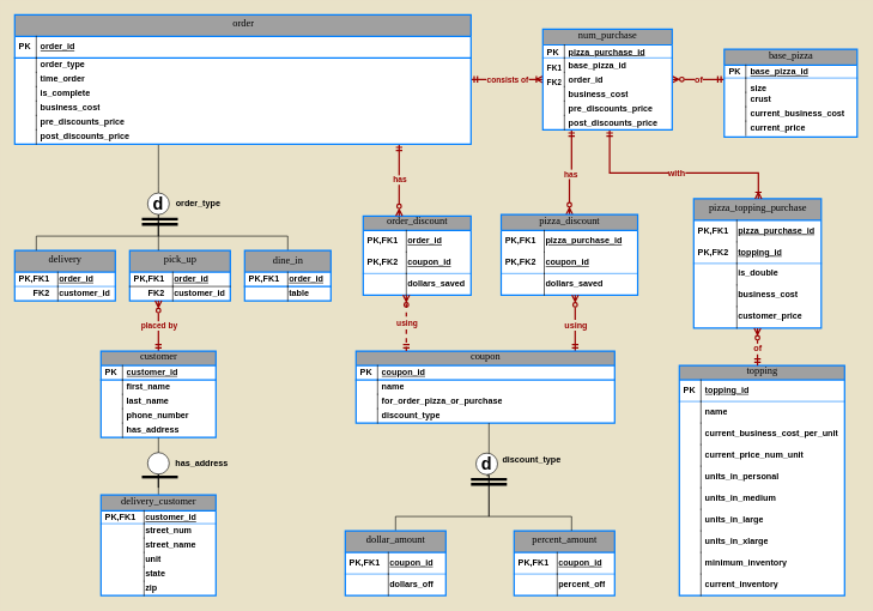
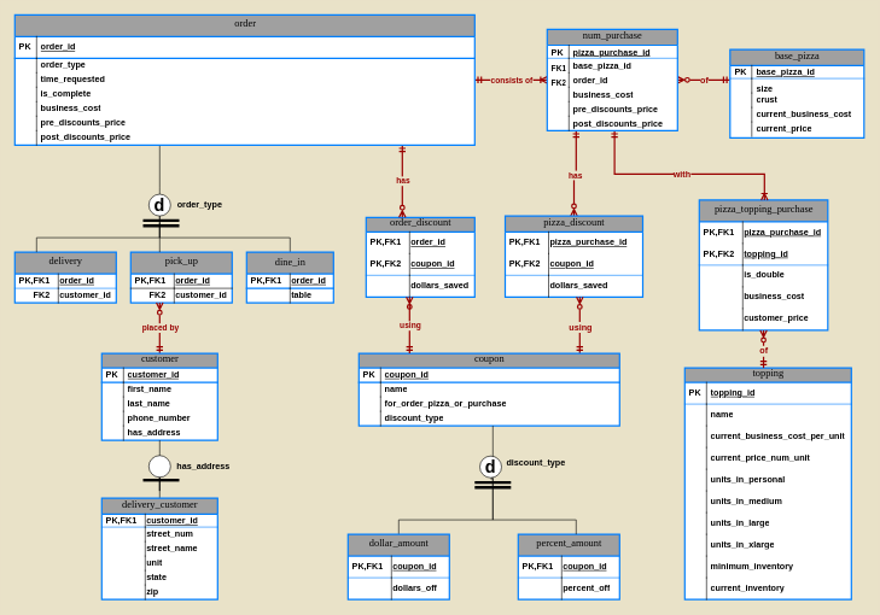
- <mxCell id="112" value="time_order" style="shape=partialRectangle;top=0;left=0;right=0;bottom=0;html=1;align=left;verticalAlign=middle;fillColor=none;spacingLeft=34;spacingRight=4;whiteSpace=wrap;overflow=hidden;rotatable=1;points=[[0,0.5],[1,0.5]];portConstraint=eastwest;dropTarget=0;movable=1;resizable=1;deletable=1;editable=1;locked=0;connectable=1;comic=0;enumerate=0;fontStyle=1" parent="107" vertex="1"><mxGeometry y="80" width="635" height="20" as="geometry" /></mxCell>
+ <mxCell id="112" value="time_requested" style="shape=partialRectangle;top=0;left=0;right=0;bottom=0;html=1;align=left;verticalAlign=middle;fillColor=none;spacingLeft=34;spacingRight=4;whiteSpace=wrap;overflow=hidden;rotatable=1;points=[[0,0.5],[1,0.5]];portConstraint=eastwest;dropTarget=0;movable=1;resizable=1;deletable=1;editable=1;locked=0;connectable=1;comic=0;enumerate=0;fontStyle=1" parent="107" vertex="1"><mxGeometry y="80" width="635" height="20" as="geometry" /></mxCell>
- <mxCell id="97" style="rounded=0;orthogonalLoop=1;jettySize=auto;html=1;endArrow=ERzeroToMany;endFill=0;startArrow=ERmandOne;startFill=0;editable=1;movable=1;resizable=1;rotatable=1;deletable=1;locked=0;connectable=1;comic=0;enumerate=0;fontStyle=1;edgeStyle=orthogonalEdgeStyle;strokeColor=#990000;fontColor=#990000;strokeWidth=2;dashed=1;" parent="1" source="79" target="90" edge="1"><mxGeometry relative="1" as="geometry"><mxPoint x="565" y="470" as="sourcePoint" /><mxPoint x="565" y="330" as="targetPoint" /><Array as="points"><mxPoint x="565" y="420" /><mxPoint x="565" y="420" /></Array></mxGeometry></mxCell>
+ <mxCell id="97" style="rounded=0;orthogonalLoop=1;jettySize=auto;html=1;endArrow=ERzeroToMany;endFill=0;startArrow=ERmandOne;startFill=0;editable=1;movable=1;resizable=1;rotatable=1;deletable=1;locked=0;connectable=1;comic=0;enumerate=0;fontStyle=1;edgeStyle=orthogonalEdgeStyle;strokeColor=#990000;fontColor=#990000;strokeWidth=2;" parent="1" source="79" target="90" edge="1"><mxGeometry relative="1" as="geometry"><mxPoint x="565" y="470" as="sourcePoint" /><mxPoint x="565" y="330" as="targetPoint" /><Array as="points"><mxPoint x="565" y="420" /><mxPoint x="565" y="420" /></Array></mxGeometry></mxCell>
